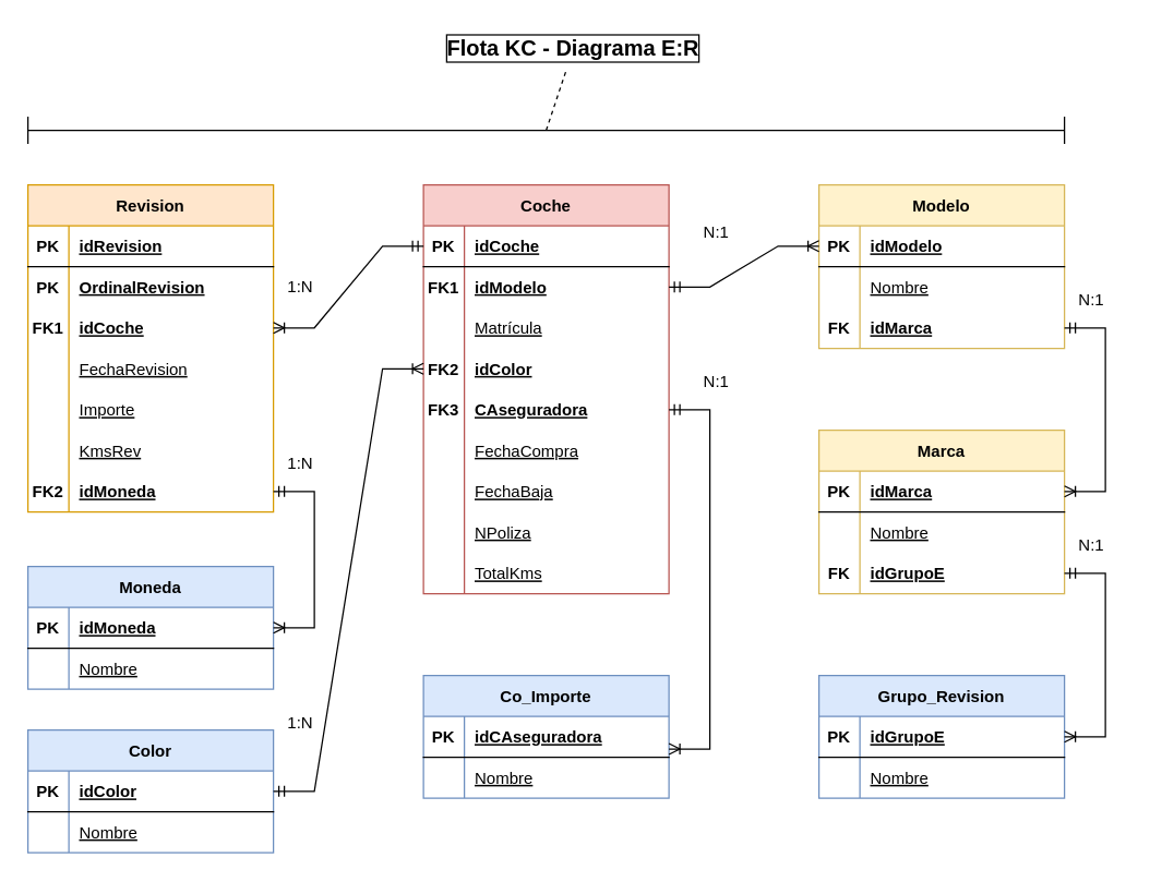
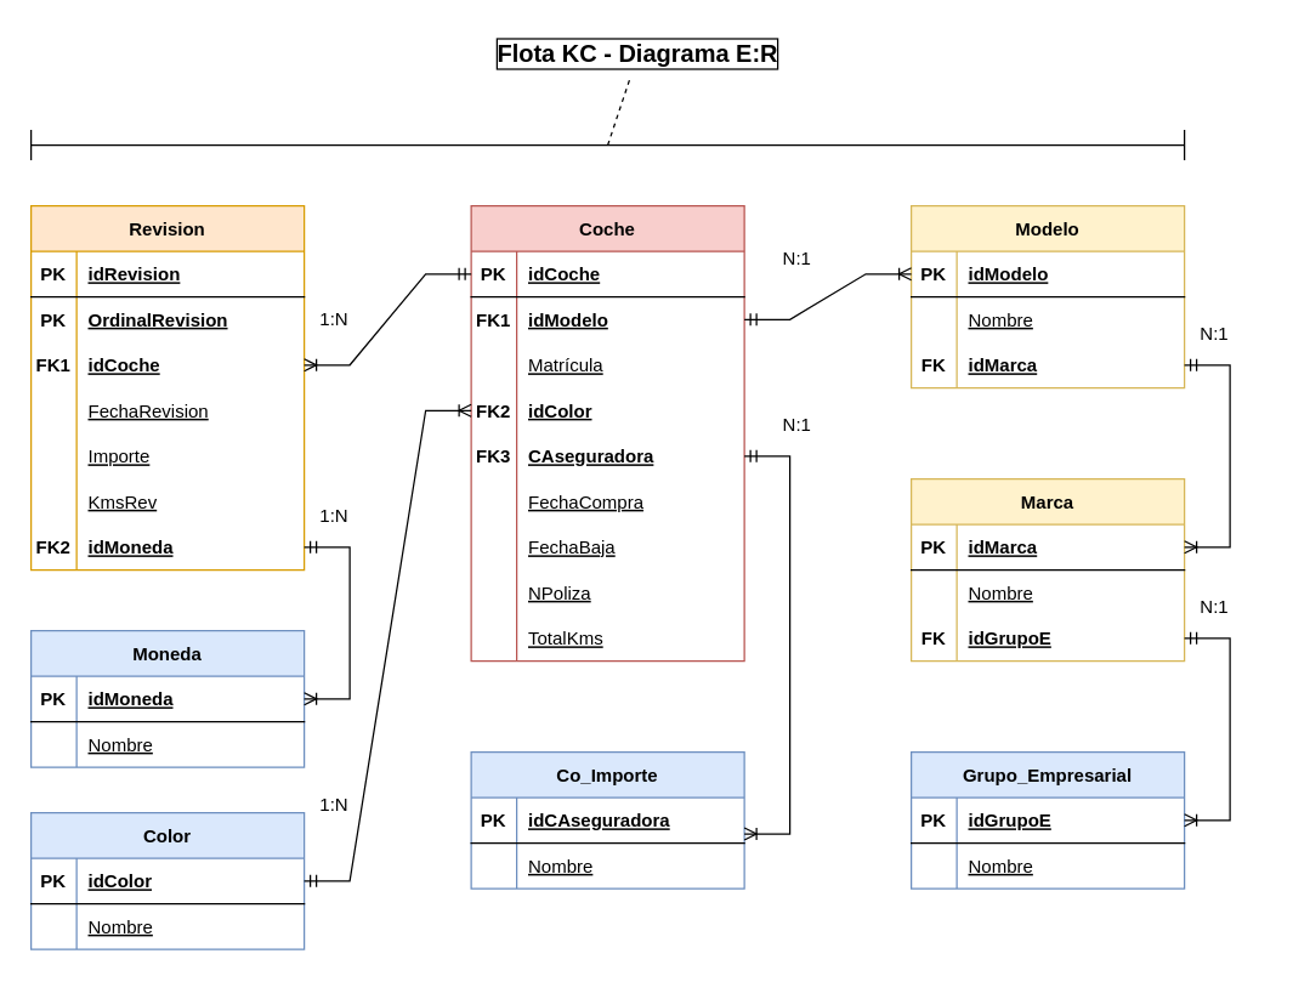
- <mxCell id="86" value="Grupo_Revision" style="shape=table;startSize=30;container=1;collapsible=1;childLayout=tableLayout;fixedRows=1;rowLines=0;fontStyle=1;align=center;resizeLast=1;fillColor=#dae8fc;strokeColor=#6c8ebf;" parent="1" vertex="1"><mxGeometry x="600" y="495" width="180" height="90" as="geometry" /></mxCell>
+ <mxCell id="86" value="Grupo_Empresarial" style="shape=table;startSize=30;container=1;collapsible=1;childLayout=tableLayout;fixedRows=1;rowLines=0;fontStyle=1;align=center;resizeLast=1;fillColor=#dae8fc;strokeColor=#6c8ebf;" parent="1" vertex="1"><mxGeometry x="600" y="495" width="180" height="90" as="geometry" /></mxCell>
